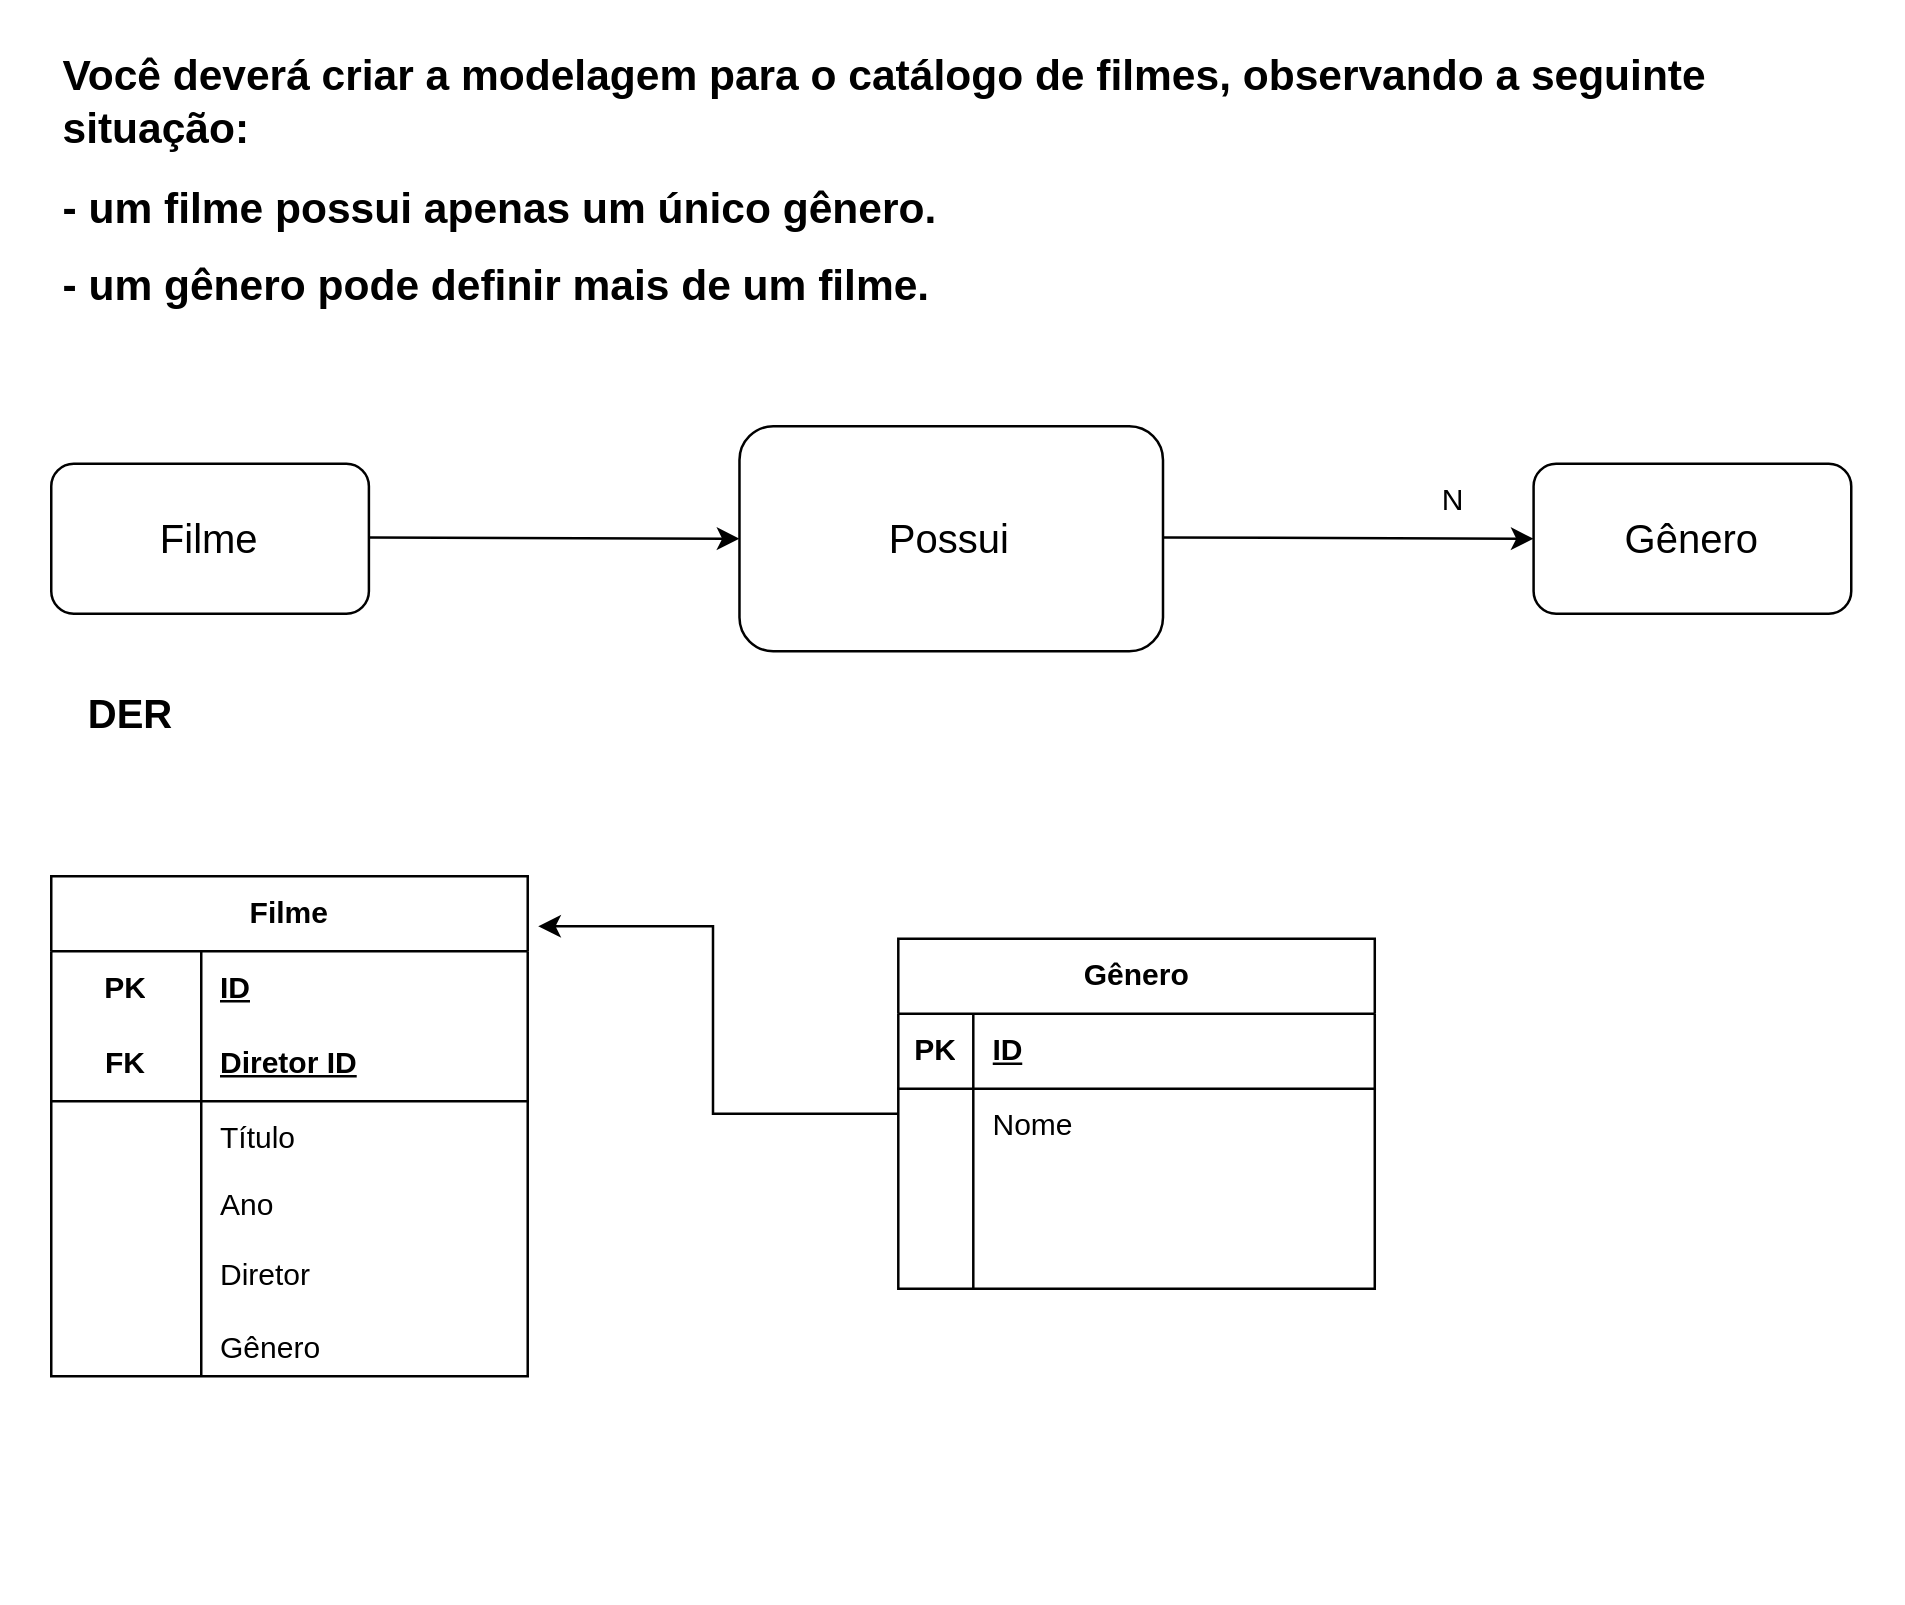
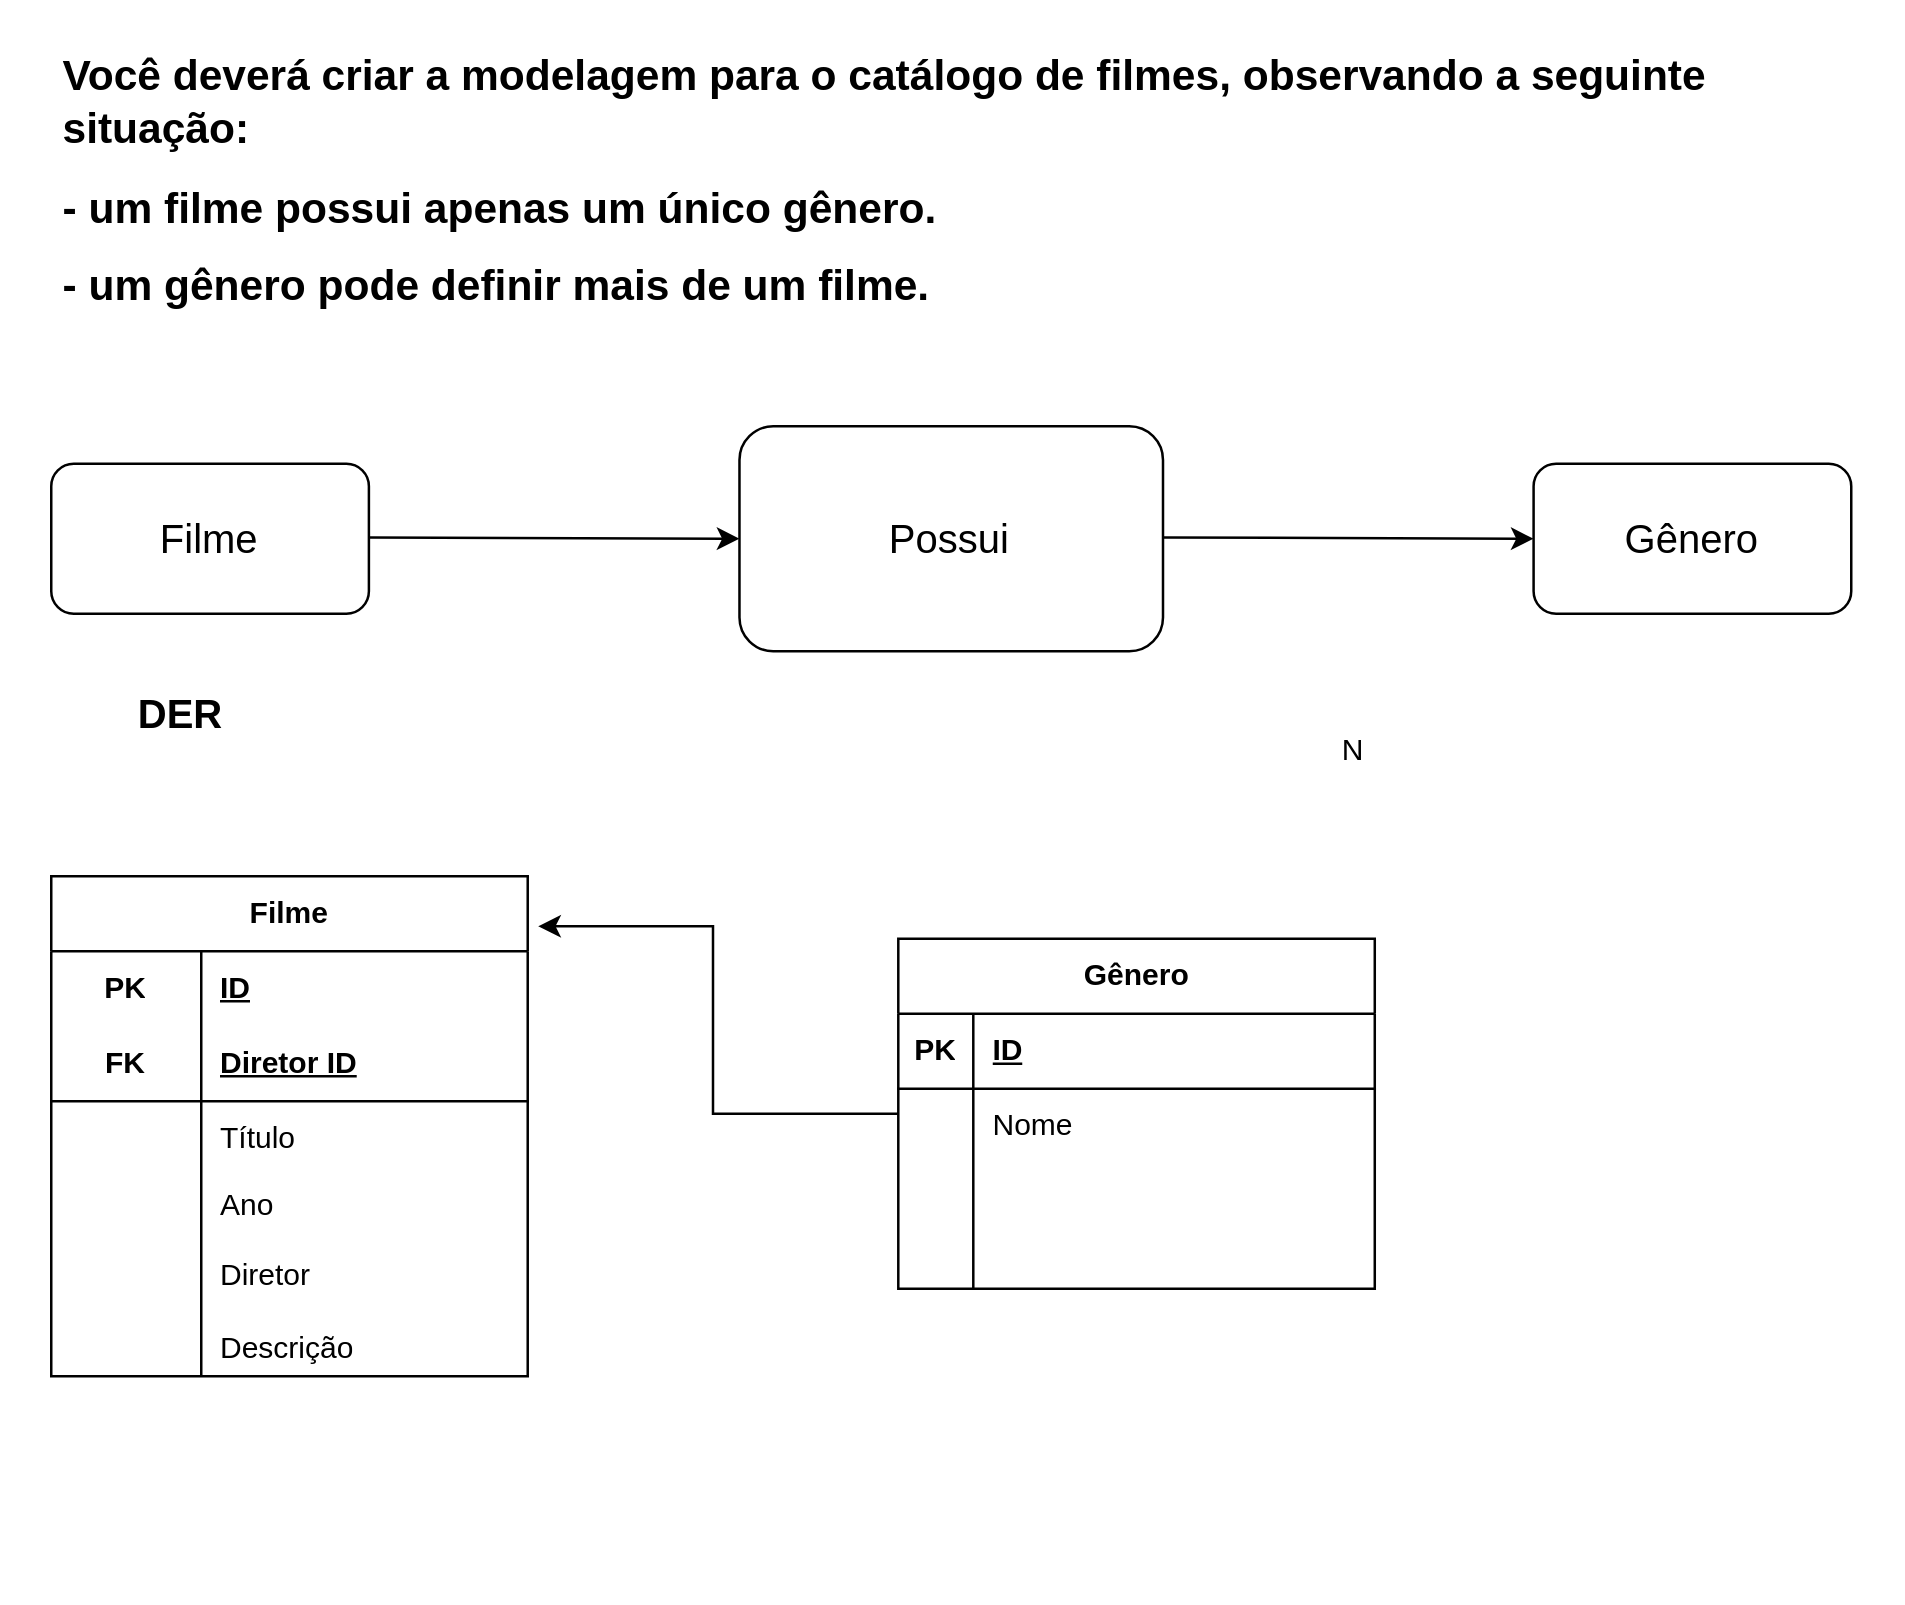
- <mxCell id="9" value="N" style="text;html=1;strokeColor=none;fillColor=none;align=center;verticalAlign=middle;whiteSpace=wrap;rounded=0;" parent="3" vertex="1"><mxGeometry x="529.412" y="15" width="63.529" height="30" as="geometry" /></mxCell>
+ <mxCell id="9" value="N" style="text;html=1;strokeColor=none;fillColor=none;align=center;verticalAlign=middle;whiteSpace=wrap;rounded=0;" parent="3" vertex="1"><mxGeometry x="489.412" y="115" width="63.529" height="30" as="geometry" /></mxCell>
- <mxCell id="10" value="&lt;font style=&quot;font-size: 16px;&quot;&gt;&lt;b&gt;DER&lt;/b&gt;&lt;/font&gt;" style="text;html=1;strokeColor=none;fillColor=none;align=center;verticalAlign=middle;whiteSpace=wrap;rounded=0;" parent="3" vertex="1"><mxGeometry y="100" width="63.529" height="30" as="geometry" /></mxCell>
+ <mxCell id="10" value="&lt;font style=&quot;font-size: 16px;&quot;&gt;&lt;b&gt;DER&lt;/b&gt;&lt;/font&gt;" style="text;html=1;strokeColor=none;fillColor=none;align=center;verticalAlign=middle;whiteSpace=wrap;rounded=0;" parent="3" vertex="1"><mxGeometry x="20" y="100" width="63.529" height="30" as="geometry" /></mxCell>
- <mxCell id="23" value="Ano&lt;br&gt;&lt;br&gt;Diretor&lt;br&gt;&lt;br&gt;Gênero" style="shape=partialRectangle;connectable=0;fillColor=none;top=0;left=0;bottom=0;right=0;align=left;spacingLeft=6;overflow=hidden;html=1;whiteSpace=wrap;" parent="21" vertex="1"><mxGeometry x="60" width="130.588" height="80" as="geometry"><mxRectangle width="130.588" height="80" as="alternateBounds" /></mxGeometry></mxCell>
+ <mxCell id="23" value="Ano&lt;br&gt;&lt;br&gt;Diretor&lt;br&gt;&lt;br&gt;Descrição" style="shape=partialRectangle;connectable=0;fillColor=none;top=0;left=0;bottom=0;right=0;align=left;spacingLeft=6;overflow=hidden;html=1;whiteSpace=wrap;" parent="21" vertex="1"><mxGeometry x="60" width="130.588" height="80" as="geometry"><mxRectangle width="130.588" height="80" as="alternateBounds" /></mxGeometry></mxCell>
